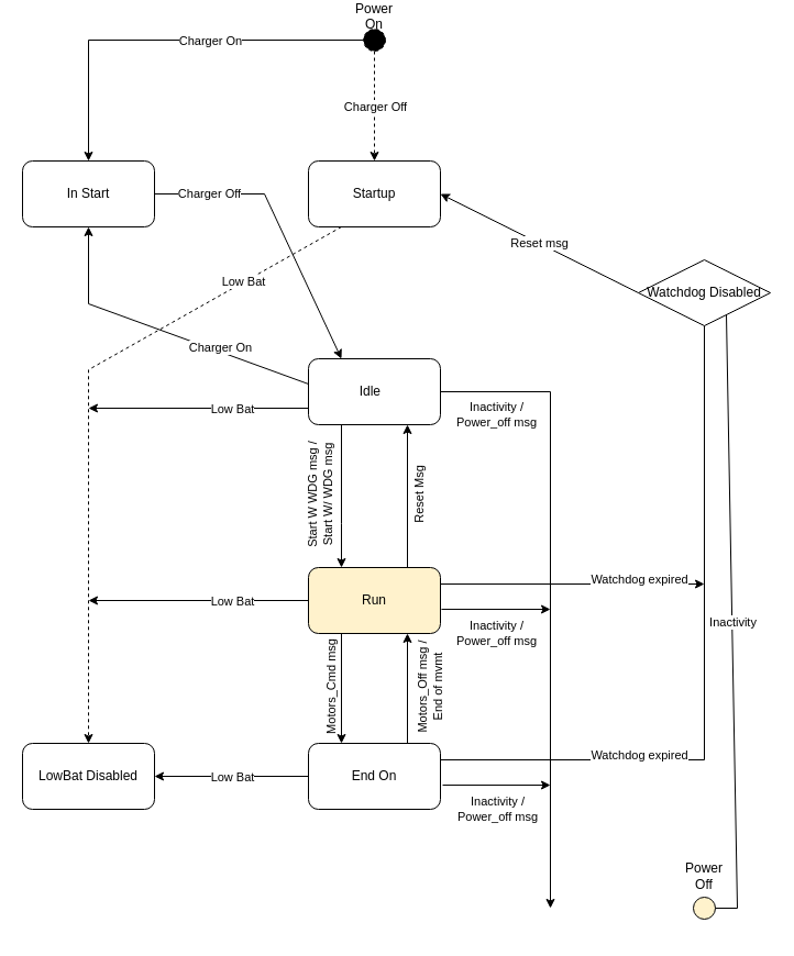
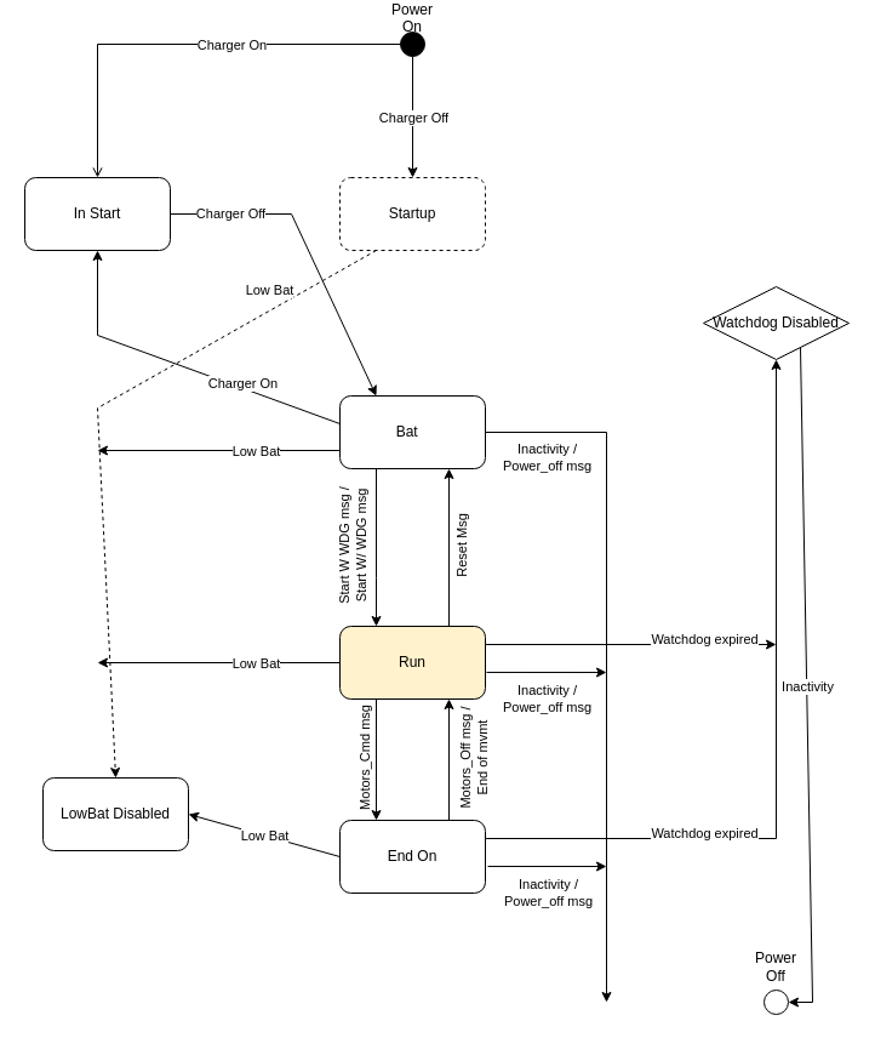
- <mxCell id="3" value="&lt;div&gt;Power On&lt;/div&gt;&lt;div&gt;&lt;br&gt;&lt;/div&gt;&lt;div&gt;&lt;br&gt;&lt;/div&gt;&lt;div&gt;&lt;br&gt;&lt;/div&gt;" style="ellipse;whiteSpace=wrap;html=1;aspect=fixed;fillColor=#000000;dashed=1;" vertex="1" parent="1"><mxGeometry x="330" y="20" width="20" height="20" as="geometry" /></mxCell>
+ <mxCell id="3" value="&lt;div&gt;Power On&lt;/div&gt;&lt;div&gt;&lt;br&gt;&lt;/div&gt;&lt;div&gt;&lt;br&gt;&lt;/div&gt;&lt;div&gt;&lt;br&gt;&lt;/div&gt;" style="ellipse;whiteSpace=wrap;html=1;aspect=fixed;fillColor=#000000;" vertex="1" parent="1"><mxGeometry x="330" y="20" width="20" height="20" as="geometry" /></mxCell>
- <mxCell id="10" value="" style="endArrow=classic;html=1;rounded=0;exitX=0.5;exitY=1;exitDx=0;exitDy=0;entryX=0.5;entryY=0;entryDx=0;entryDy=0;dashed=1;" edge="1" parent="1" source="3" target="2"><mxGeometry relative="1" as="geometry"><mxPoint x="260" y="70" as="sourcePoint" /><mxPoint x="360" y="70" as="targetPoint" /></mxGeometry></mxCell>
+ <mxCell id="10" value="" style="endArrow=classic;html=1;rounded=0;exitX=0.5;exitY=1;exitDx=0;exitDy=0;entryX=0.5;entryY=0;entryDx=0;entryDy=0;" edge="1" parent="1" source="3" target="2"><mxGeometry relative="1" as="geometry"><mxPoint x="260" y="70" as="sourcePoint" /><mxPoint x="360" y="70" as="targetPoint" /></mxGeometry></mxCell>
- <mxCell id="12" value="" style="endArrow=classic;html=1;rounded=0;exitX=0;exitY=0.5;exitDx=0;exitDy=0;entryX=0.5;entryY=0;entryDx=0;entryDy=0;" edge="1" parent="1" source="3" target="6"><mxGeometry relative="1" as="geometry"><mxPoint x="190" y="70" as="sourcePoint" /><mxPoint x="190" y="170" as="targetPoint" /><Array as="points"><mxPoint x="80" y="30" /></Array></mxGeometry></mxCell>
+ <mxCell id="12" value="" style="endArrow=open;html=1;rounded=0;exitX=0;exitY=0.5;exitDx=0;exitDy=0;entryX=0.5;entryY=0;entryDx=0;entryDy=0;" edge="1" parent="1" source="3" target="6"><mxGeometry relative="1" as="geometry"><mxPoint x="190" y="70" as="sourcePoint" /><mxPoint x="190" y="170" as="targetPoint" /><Array as="points"><mxPoint x="80" y="30" /></Array></mxGeometry></mxCell>
- <mxCell id="2" value="Startup" style="rounded=1;whiteSpace=wrap;html=1;" vertex="1" parent="1"><mxGeometry x="280" y="140" width="120" height="60" as="geometry" /></mxCell>
+ <mxCell id="2" value="Startup" style="rounded=1;whiteSpace=wrap;html=1;dashed=1;" vertex="1" parent="1"><mxGeometry x="280" y="140" width="120" height="60" as="geometry" /></mxCell>
- <mxCell id="23" value="" style="endArrow=classic;html=1;rounded=0;exitX=0;exitY=0.5;exitDx=0;exitDy=0;entryX=1;entryY=0.5;entryDx=0;entryDy=0;" edge="1" parent="1" source="7" target="2"><mxGeometry relative="1" as="geometry"><mxPoint x="300" y="400" as="sourcePoint" /><mxPoint x="400" y="400" as="targetPoint" /></mxGeometry></mxCell>
- <mxCell id="24" value="Reset msg" style="edgeLabel;resizable=0;html=1;align=center;verticalAlign=middle;" connectable="0" vertex="1" parent="23"><mxGeometry relative="1" as="geometry" /></mxCell>
- <mxCell id="25" value="" style="endArrow=none;html=1;rounded=0;exitX=1;exitY=0.25;exitDx=0;exitDy=0;entryX=0.5;entryY=1;entryDx=0;entryDy=0;" edge="1" parent="1" source="16" target="7"><mxGeometry relative="1" as="geometry"><mxPoint x="300" y="400" as="sourcePoint" /><mxPoint x="400" y="400" as="targetPoint" /><Array as="points"><mxPoint x="640" y="685" /></Array></mxGeometry></mxCell>
+ <mxCell id="25" value="" style="endArrow=classic;html=1;rounded=0;exitX=1;exitY=0.25;exitDx=0;exitDy=0;entryX=0.5;entryY=1;entryDx=0;entryDy=0;" edge="1" parent="1" source="16" target="7"><mxGeometry relative="1" as="geometry"><mxPoint x="300" y="400" as="sourcePoint" /><mxPoint x="400" y="400" as="targetPoint" /><Array as="points"><mxPoint x="640" y="685" /></Array></mxGeometry></mxCell>
- <mxCell id="4" value="Idle&lt;span style=&quot;white-space: pre;&quot;&gt;&#09;&lt;/span&gt;" style="rounded=1;whiteSpace=wrap;html=1;" vertex="1" parent="1"><mxGeometry x="280" y="320" width="120" height="60" as="geometry" /></mxCell>
+ <mxCell id="4" value="Bat&lt;span style=&quot;white-space: pre;&quot;&gt;&#09;&lt;/span&gt;" style="rounded=1;whiteSpace=wrap;html=1;" vertex="1" parent="1"><mxGeometry x="280" y="320" width="120" height="60" as="geometry" /></mxCell>
- <mxCell id="8" value="LowBat Disabled" style="rounded=1;whiteSpace=wrap;html=1;" vertex="1" parent="1"><mxGeometry x="20" y="670" width="120" height="60" as="geometry" /></mxCell>
+ <mxCell id="8" value="LowBat Disabled" style="rounded=1;whiteSpace=wrap;html=1;" vertex="1" parent="1"><mxGeometry x="35" y="635" width="120" height="60" as="geometry" /></mxCell>
- <mxCell id="9" value="&lt;div&gt;Power Off&lt;/div&gt;&lt;div&gt;&lt;br&gt;&lt;/div&gt;&lt;div&gt;&lt;br&gt;&lt;/div&gt;&lt;div&gt;&lt;br&gt;&lt;/div&gt;&lt;div&gt;&lt;br&gt;&lt;/div&gt;" style="ellipse;whiteSpace=wrap;html=1;aspect=fixed;fillColor=#fff2cc;" vertex="1" parent="1"><mxGeometry x="630" y="810" width="20" height="20" as="geometry" /></mxCell>
+ <mxCell id="9" value="&lt;div&gt;Power Off&lt;/div&gt;&lt;div&gt;&lt;br&gt;&lt;/div&gt;&lt;div&gt;&lt;br&gt;&lt;/div&gt;&lt;div&gt;&lt;br&gt;&lt;/div&gt;&lt;div&gt;&lt;br&gt;&lt;/div&gt;" style="ellipse;whiteSpace=wrap;html=1;aspect=fixed;" vertex="1" parent="1"><mxGeometry x="630" y="810" width="20" height="20" as="geometry" /></mxCell>
- <mxCell id="39" value="" style="endArrow=none;html=1;rounded=0;exitX=0.75;exitY=1;exitDx=0;exitDy=0;entryX=1;entryY=0.5;entryDx=0;entryDy=0;" edge="1" parent="1" source="7" target="9"><mxGeometry relative="1" as="geometry"><mxPoint x="300" y="490" as="sourcePoint" /><mxPoint x="400" y="490" as="targetPoint" /><Array as="points"><mxPoint x="670" y="820" /></Array></mxGeometry></mxCell>
+ <mxCell id="39" value="" style="endArrow=classic;html=1;rounded=0;exitX=0.75;exitY=1;exitDx=0;exitDy=0;entryX=1;entryY=0.5;entryDx=0;entryDy=0;" edge="1" parent="1" source="7" target="9"><mxGeometry relative="1" as="geometry"><mxPoint x="300" y="490" as="sourcePoint" /><mxPoint x="400" y="490" as="targetPoint" /><Array as="points"><mxPoint x="670" y="820" /></Array></mxGeometry></mxCell>
